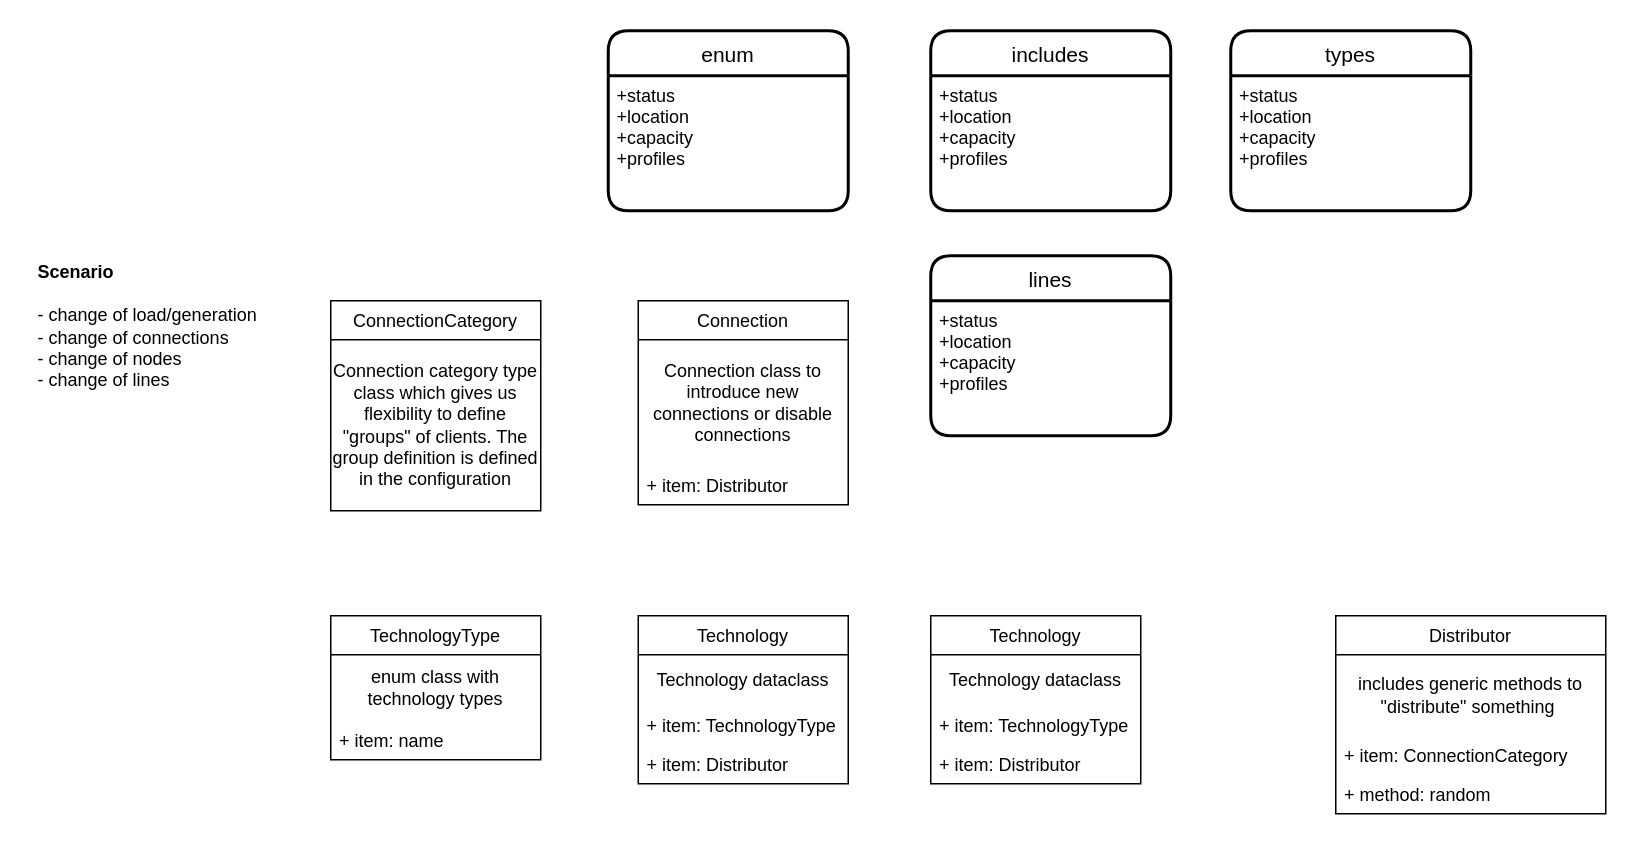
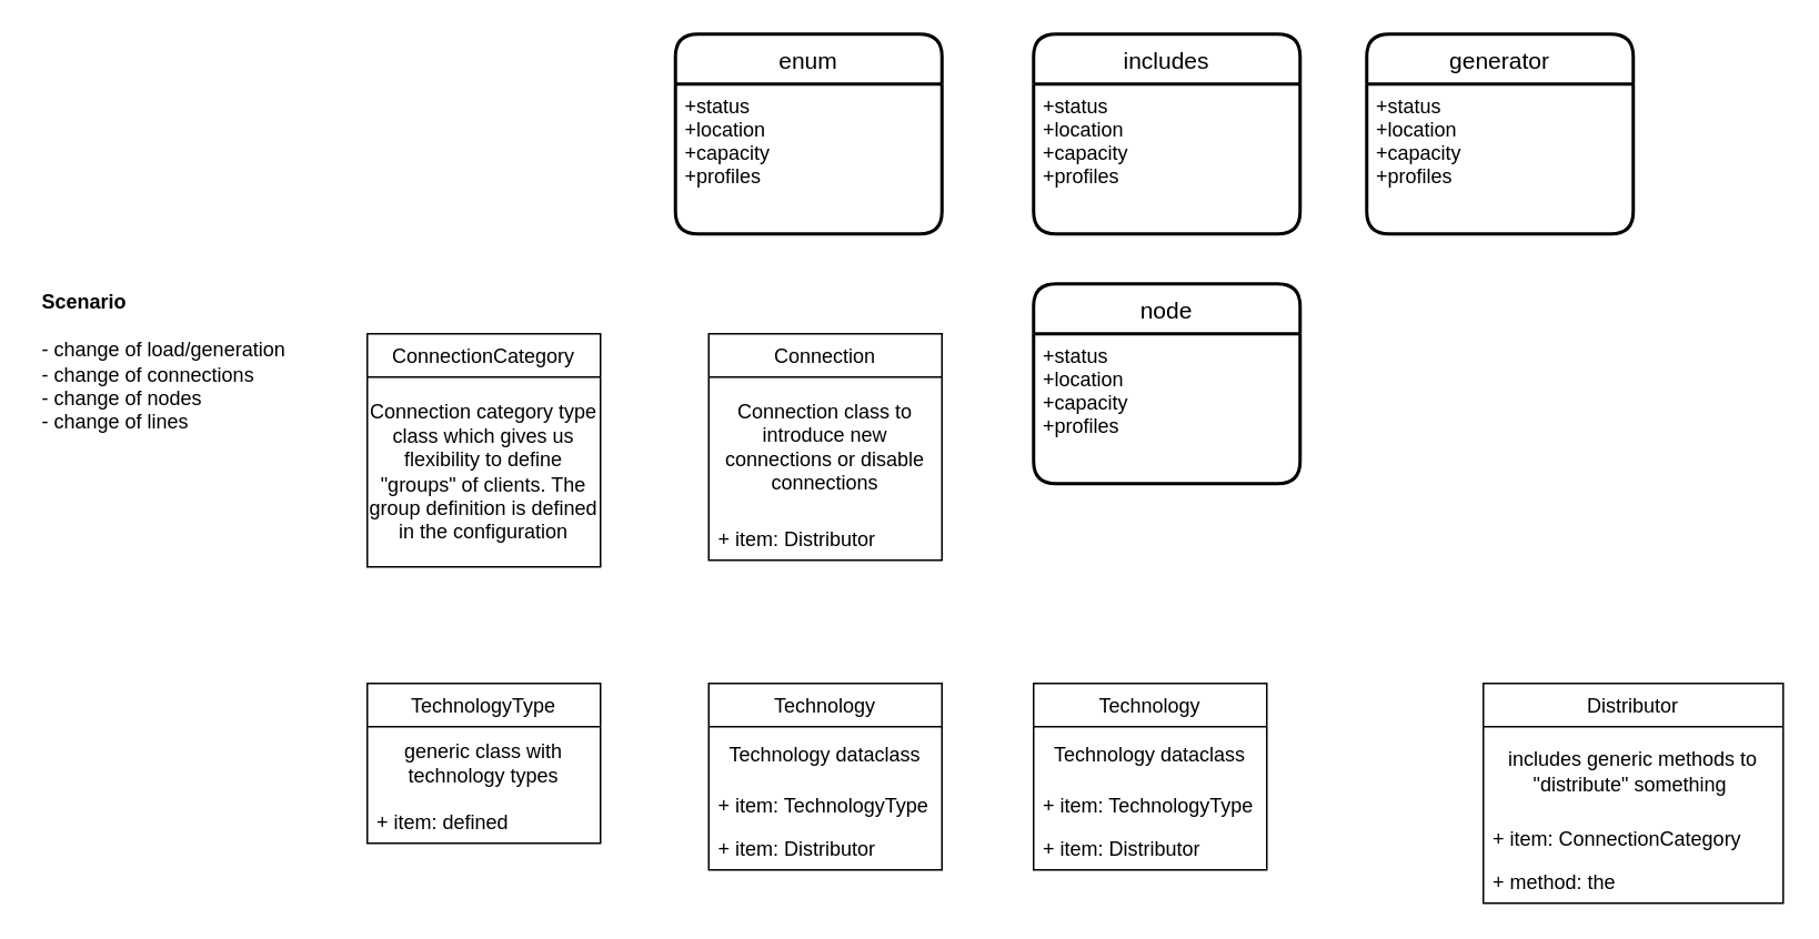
- <mxCell id="25" value="types" style="swimlane;childLayout=stackLayout;horizontal=1;startSize=30;horizontalStack=0;rounded=1;fontSize=14;fontStyle=0;strokeWidth=2;resizeParent=0;resizeLast=1;shadow=0;dashed=0;align=center;" vertex="1" parent="1"><mxGeometry x="820" y="20" width="160" height="120" as="geometry" /></mxCell>
+ <mxCell id="25" value="generator" style="swimlane;childLayout=stackLayout;horizontal=1;startSize=30;horizontalStack=0;rounded=1;fontSize=14;fontStyle=0;strokeWidth=2;resizeParent=0;resizeLast=1;shadow=0;dashed=0;align=center;" vertex="1" parent="1"><mxGeometry x="820" y="20" width="160" height="120" as="geometry" /></mxCell>
- <mxCell id="30" value="lines" style="swimlane;childLayout=stackLayout;horizontal=1;startSize=30;horizontalStack=0;rounded=1;fontSize=14;fontStyle=0;strokeWidth=2;resizeParent=0;resizeLast=1;shadow=0;dashed=0;align=center;" vertex="1" parent="1"><mxGeometry x="620" y="170" width="160" height="120" as="geometry" /></mxCell>
+ <mxCell id="30" value="node" style="swimlane;childLayout=stackLayout;horizontal=1;startSize=30;horizontalStack=0;rounded=1;fontSize=14;fontStyle=0;strokeWidth=2;resizeParent=0;resizeLast=1;shadow=0;dashed=0;align=center;" vertex="1" parent="1"><mxGeometry x="620" y="170" width="160" height="120" as="geometry" /></mxCell>
- <mxCell id="7" value="enum class with technology types" style="text;html=1;strokeColor=none;fillColor=none;align=center;verticalAlign=middle;whiteSpace=wrap;rounded=0;" vertex="1" parent="6"><mxGeometry y="26" width="140" height="44" as="geometry" /></mxCell>
+ <mxCell id="7" value="generic class with technology types" style="text;html=1;strokeColor=none;fillColor=none;align=center;verticalAlign=middle;whiteSpace=wrap;rounded=0;" vertex="1" parent="6"><mxGeometry y="26" width="140" height="44" as="geometry" /></mxCell>
- <mxCell id="8" value="+ item: name" style="text;strokeColor=none;fillColor=none;align=left;verticalAlign=top;spacingLeft=4;spacingRight=4;overflow=hidden;rotatable=0;points=[[0,0.5],[1,0.5]];portConstraint=eastwest;" vertex="1" parent="6"><mxGeometry y="70" width="140" height="26" as="geometry" /></mxCell>
+ <mxCell id="8" value="+ item: defined" style="text;strokeColor=none;fillColor=none;align=left;verticalAlign=top;spacingLeft=4;spacingRight=4;overflow=hidden;rotatable=0;points=[[0,0.5],[1,0.5]];portConstraint=eastwest;" vertex="1" parent="6"><mxGeometry y="70" width="140" height="26" as="geometry" /></mxCell>
- <mxCell id="5" value="+ method: random" style="text;strokeColor=none;fillColor=none;align=left;verticalAlign=top;spacingLeft=4;spacingRight=4;overflow=hidden;rotatable=0;points=[[0,0.5],[1,0.5]];portConstraint=eastwest;" vertex="1" parent="2"><mxGeometry y="106" width="180" height="26" as="geometry" /></mxCell>
+ <mxCell id="5" value="+ method: the" style="text;strokeColor=none;fillColor=none;align=left;verticalAlign=top;spacingLeft=4;spacingRight=4;overflow=hidden;rotatable=0;points=[[0,0.5],[1,0.5]];portConstraint=eastwest;" vertex="1" parent="2"><mxGeometry y="106" width="180" height="26" as="geometry" /></mxCell>
